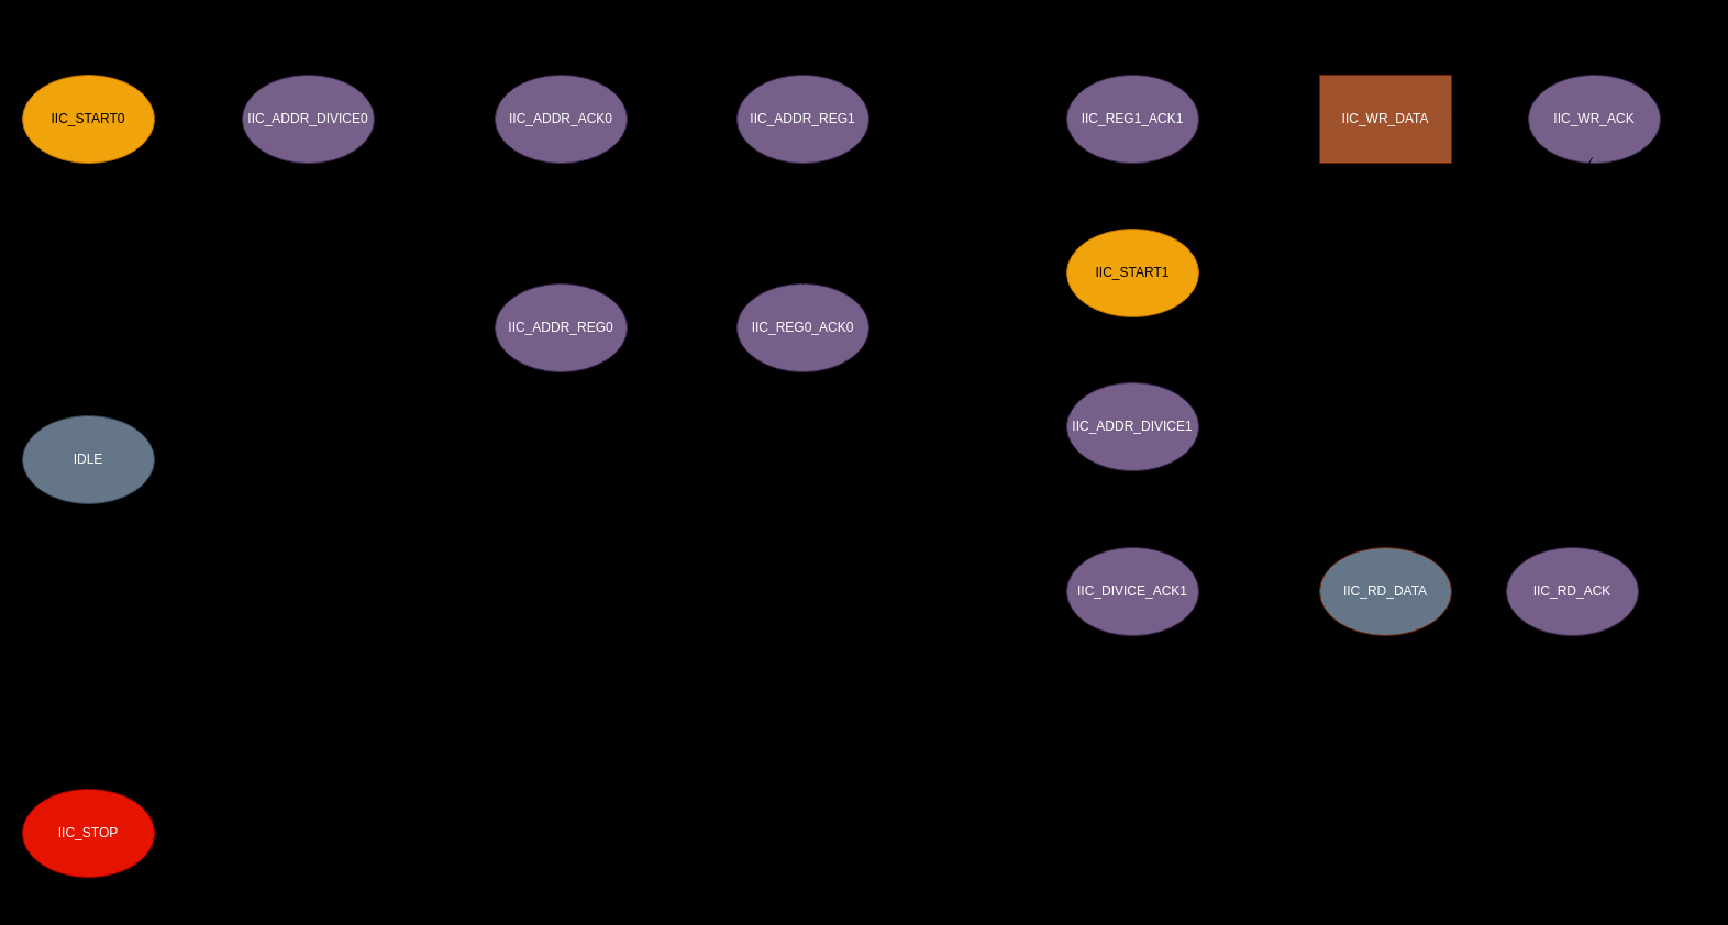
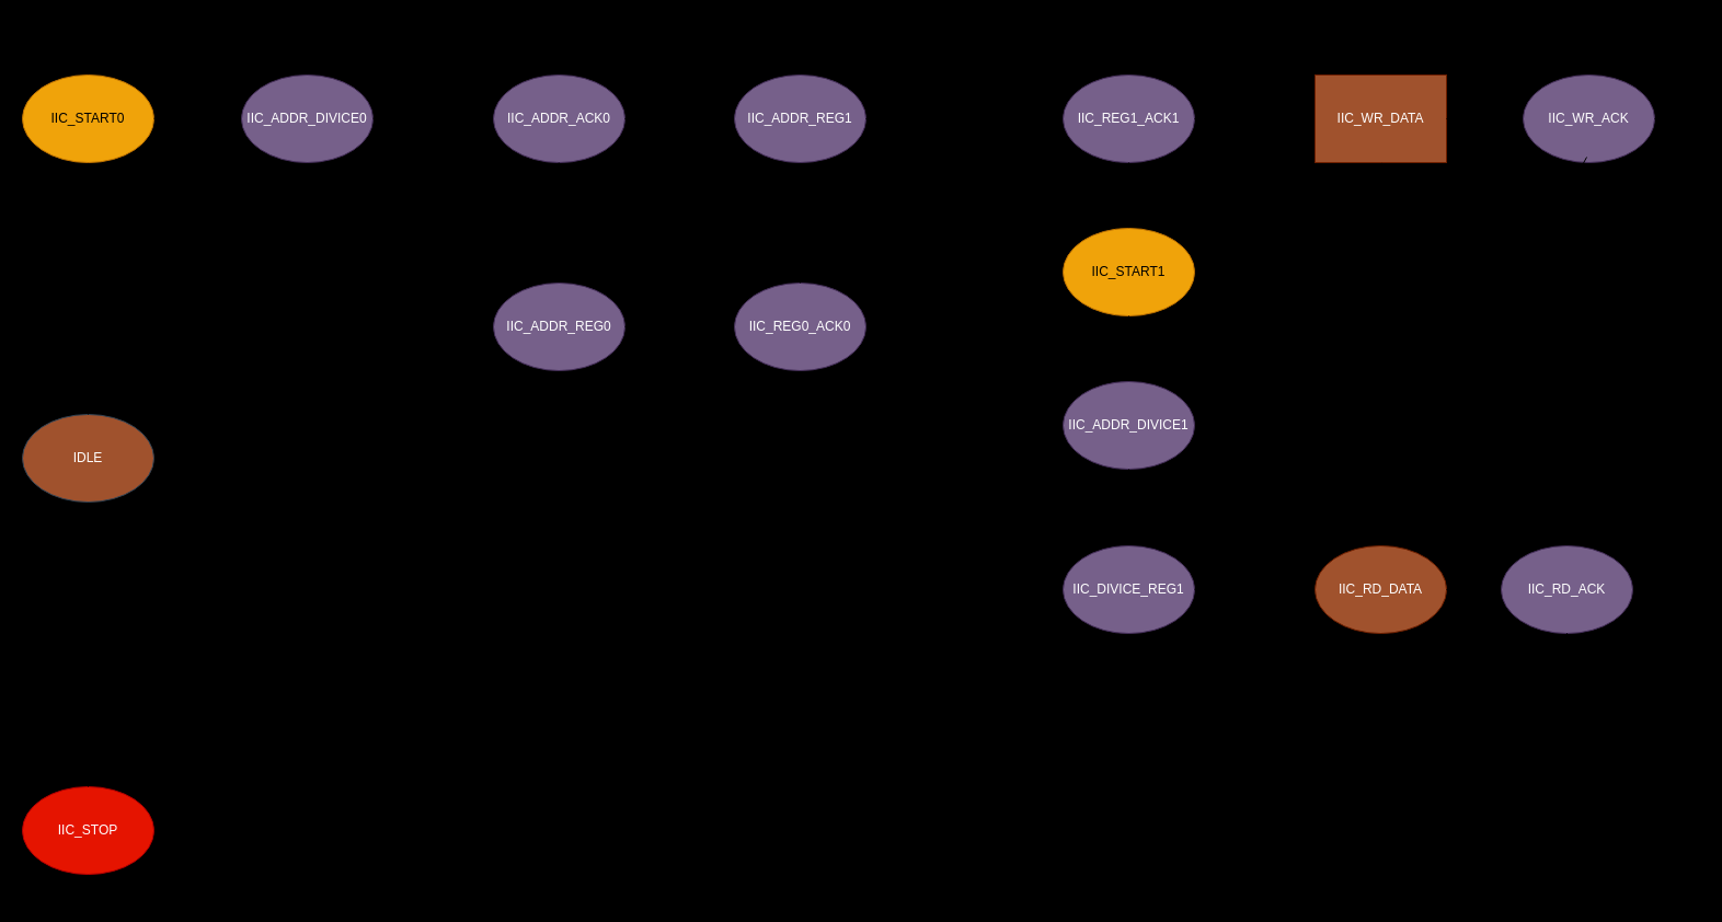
- <mxCell id="2" value="IDLE" style="ellipse;whiteSpace=wrap;html=1;fillColor=#647687;fontColor=#ffffff;strokeColor=#314354;" parent="1" vertex="1"><mxGeometry x="20" y="378" width="120" height="80" as="geometry" /></mxCell>
+ <mxCell id="2" value="IDLE" style="ellipse;whiteSpace=wrap;html=1;fillColor=#a0522d;fontColor=#ffffff;strokeColor=#314354;" parent="1" vertex="1"><mxGeometry x="20" y="378" width="120" height="80" as="geometry" /></mxCell>
- <mxCell id="14" value="IIC_DIVICE_ACK1" style="ellipse;whiteSpace=wrap;html=1;fillColor=#76608a;fontColor=#ffffff;strokeColor=#432D57;" parent="1" vertex="1"><mxGeometry x="970" y="498" width="120" height="80" as="geometry" /></mxCell>
+ <mxCell id="14" value="IIC_DIVICE_REG1" style="ellipse;whiteSpace=wrap;html=1;fillColor=#76608a;fontColor=#ffffff;strokeColor=#432D57;" parent="1" vertex="1"><mxGeometry x="970" y="498" width="120" height="80" as="geometry" /></mxCell>
- <mxCell id="15" value="IIC_RD_DATA" style="ellipse;whiteSpace=wrap;html=1;fillColor=#647687;strokeColor=#6D1F00;fontColor=#ffffff;" parent="1" vertex="1"><mxGeometry x="1200" y="498" width="120" height="80" as="geometry" /></mxCell>
+ <mxCell id="15" value="IIC_RD_DATA" style="ellipse;whiteSpace=wrap;html=1;fillColor=#a0522d;strokeColor=#6D1F00;fontColor=#ffffff;" parent="1" vertex="1"><mxGeometry x="1200" y="498" width="120" height="80" as="geometry" /></mxCell>
